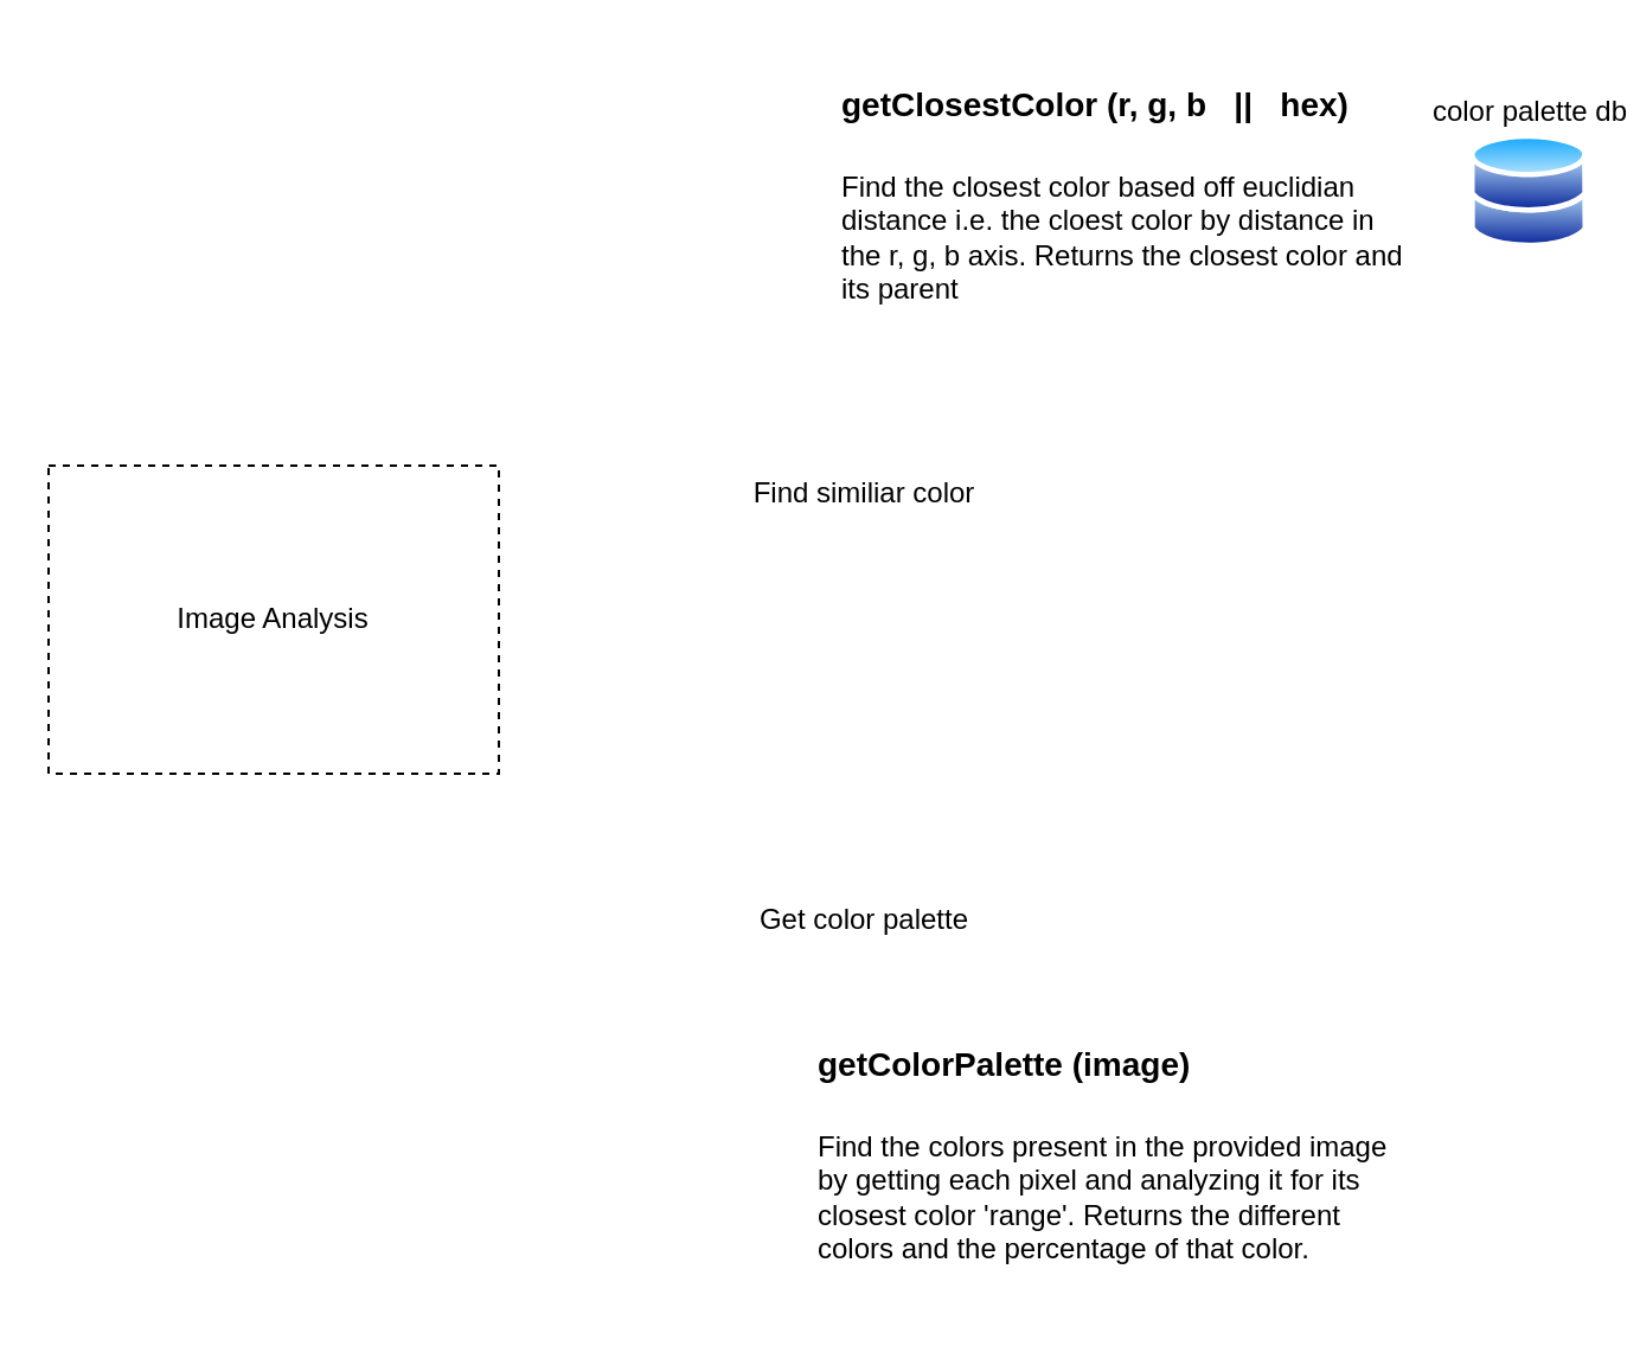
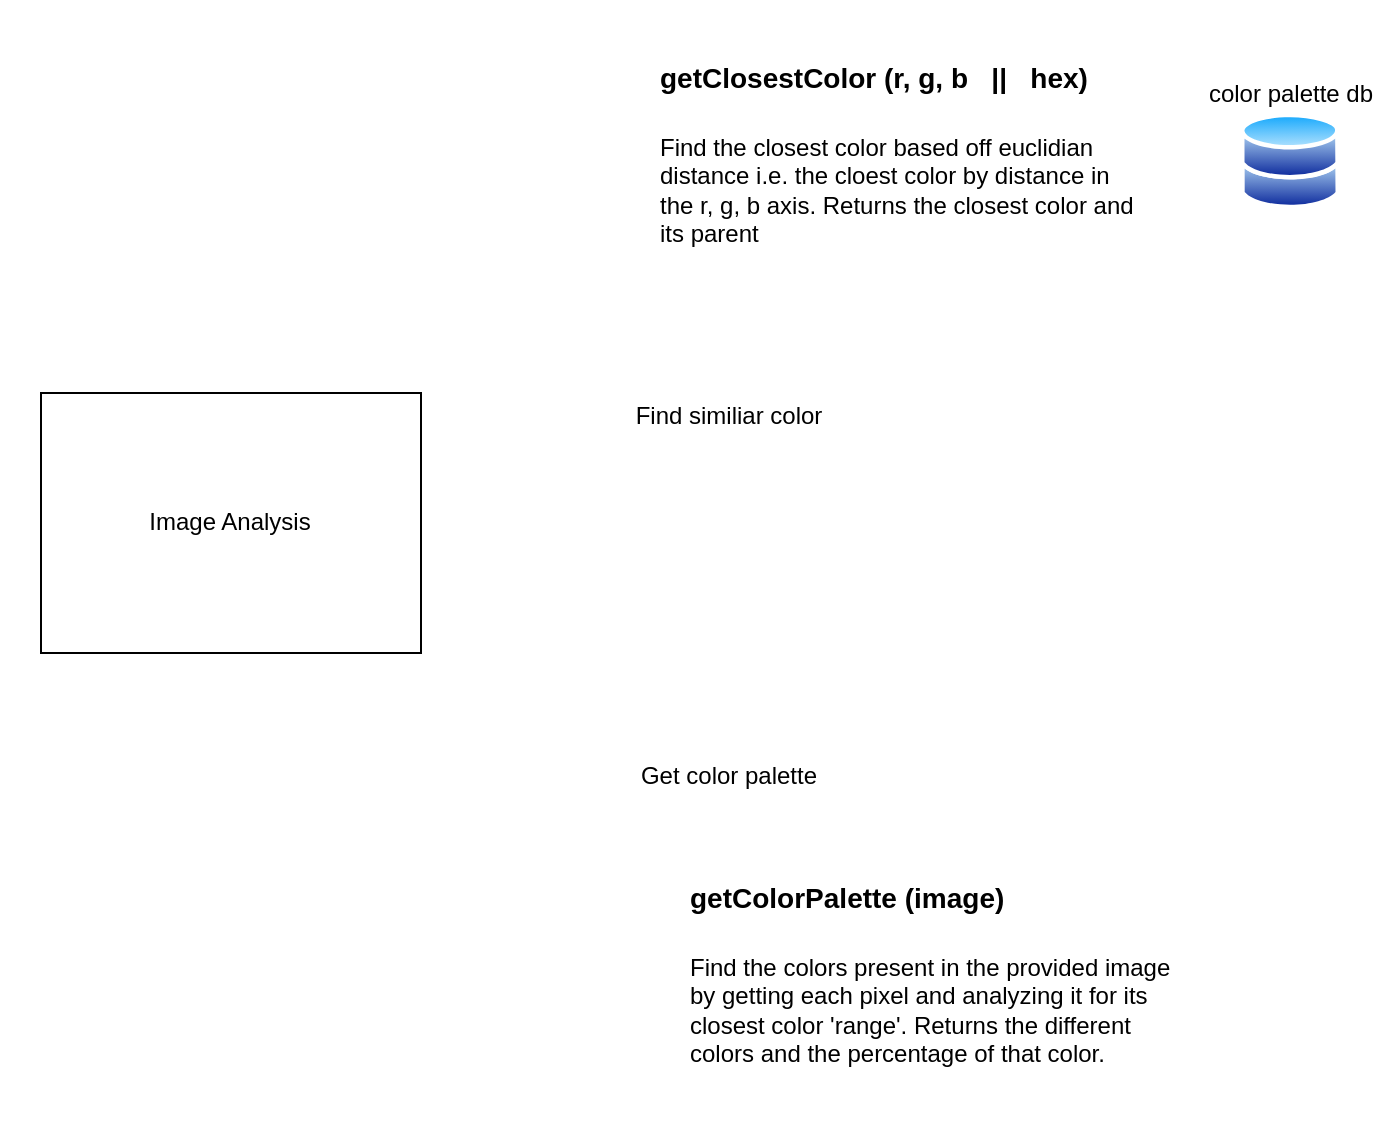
- <mxCell id="6" value="&lt;h1&gt;&lt;font style=&quot;font-size: 14px;&quot;&gt;getClosestColor (r, g, b&amp;nbsp; &amp;nbsp;||&amp;nbsp; &amp;nbsp;hex)&lt;/font&gt;&lt;/h1&gt;&lt;p&gt;Find the closest color based off euclidian distance i.e. the cloest color by distance in the r, g, b axis. Returns the closest color and its parent&lt;/p&gt;" style="text;html=1;strokeColor=none;fillColor=none;spacing=5;spacingTop=-20;whiteSpace=wrap;overflow=hidden;rounded=0;" parent="1" vertex="1"><mxGeometry x="350" y="20.5" width="245" height="120" as="geometry" /></mxCell>
+ <mxCell id="6" value="&lt;h1&gt;&lt;font style=&quot;font-size: 14px;&quot;&gt;getClosestColor (r, g, b&amp;nbsp; &amp;nbsp;||&amp;nbsp; &amp;nbsp;hex)&lt;/font&gt;&lt;/h1&gt;&lt;p&gt;Find the closest color based off euclidian distance i.e. the cloest color by distance in the r, g, b axis. Returns the closest color and its parent&lt;/p&gt;" style="text;html=1;strokeColor=none;fillColor=none;spacing=5;spacingTop=-20;whiteSpace=wrap;overflow=hidden;rounded=0;" parent="1" vertex="1"><mxGeometry x="325" y="15.5" width="245" height="120" as="geometry" /></mxCell>
- <mxCell id="2" value="Image Analysis" style="rounded=0;whiteSpace=wrap;html=1;dashed=1;" parent="1" vertex="1"><mxGeometry x="20" y="196" width="190" height="130" as="geometry" /></mxCell>
+ <mxCell id="2" value="Image Analysis" style="rounded=0;whiteSpace=wrap;html=1;" parent="1" vertex="1"><mxGeometry x="20" y="196" width="190" height="130" as="geometry" /></mxCell>
